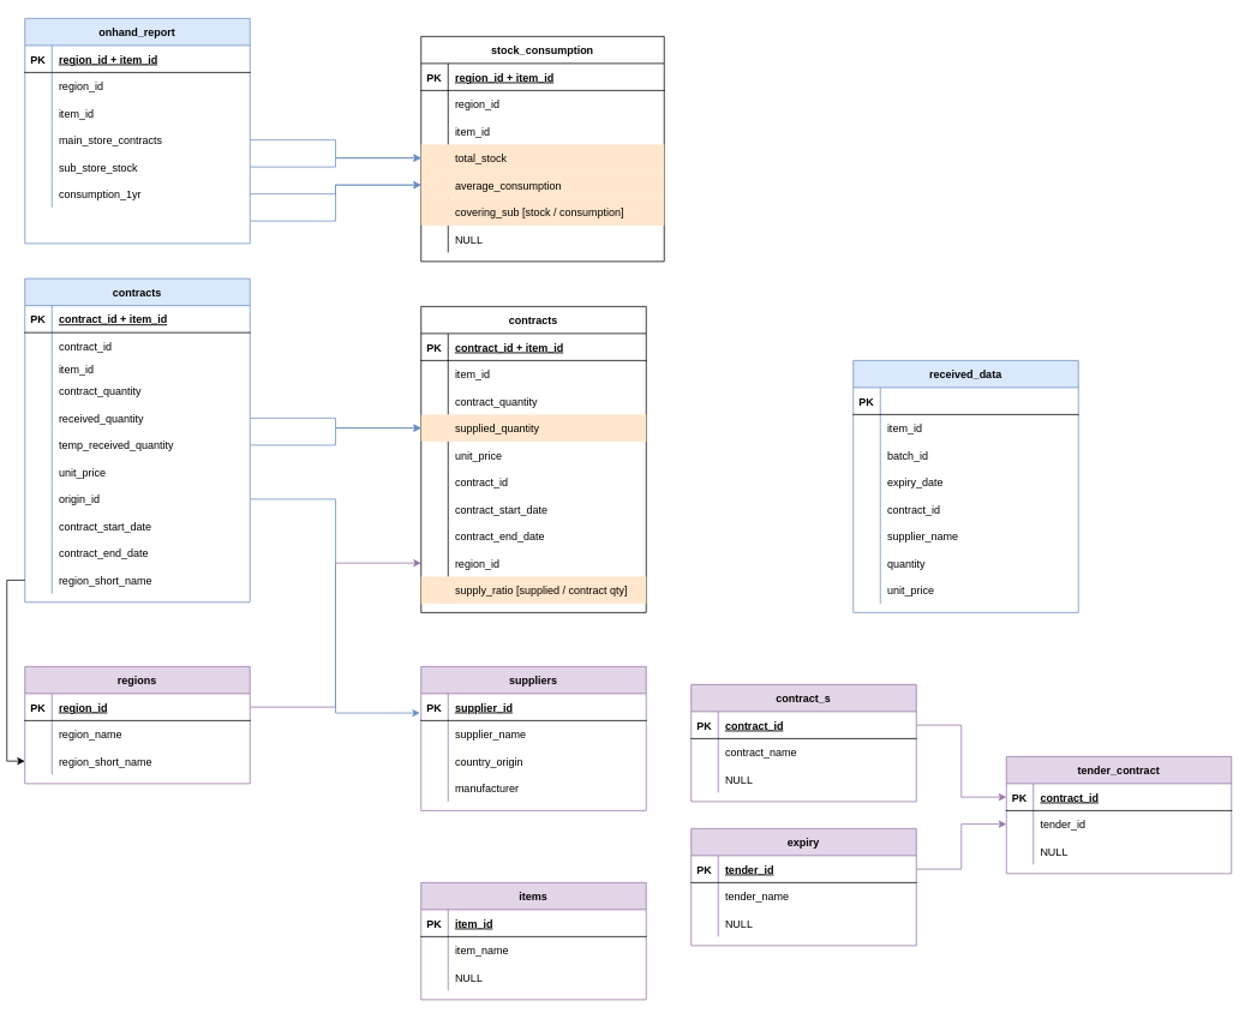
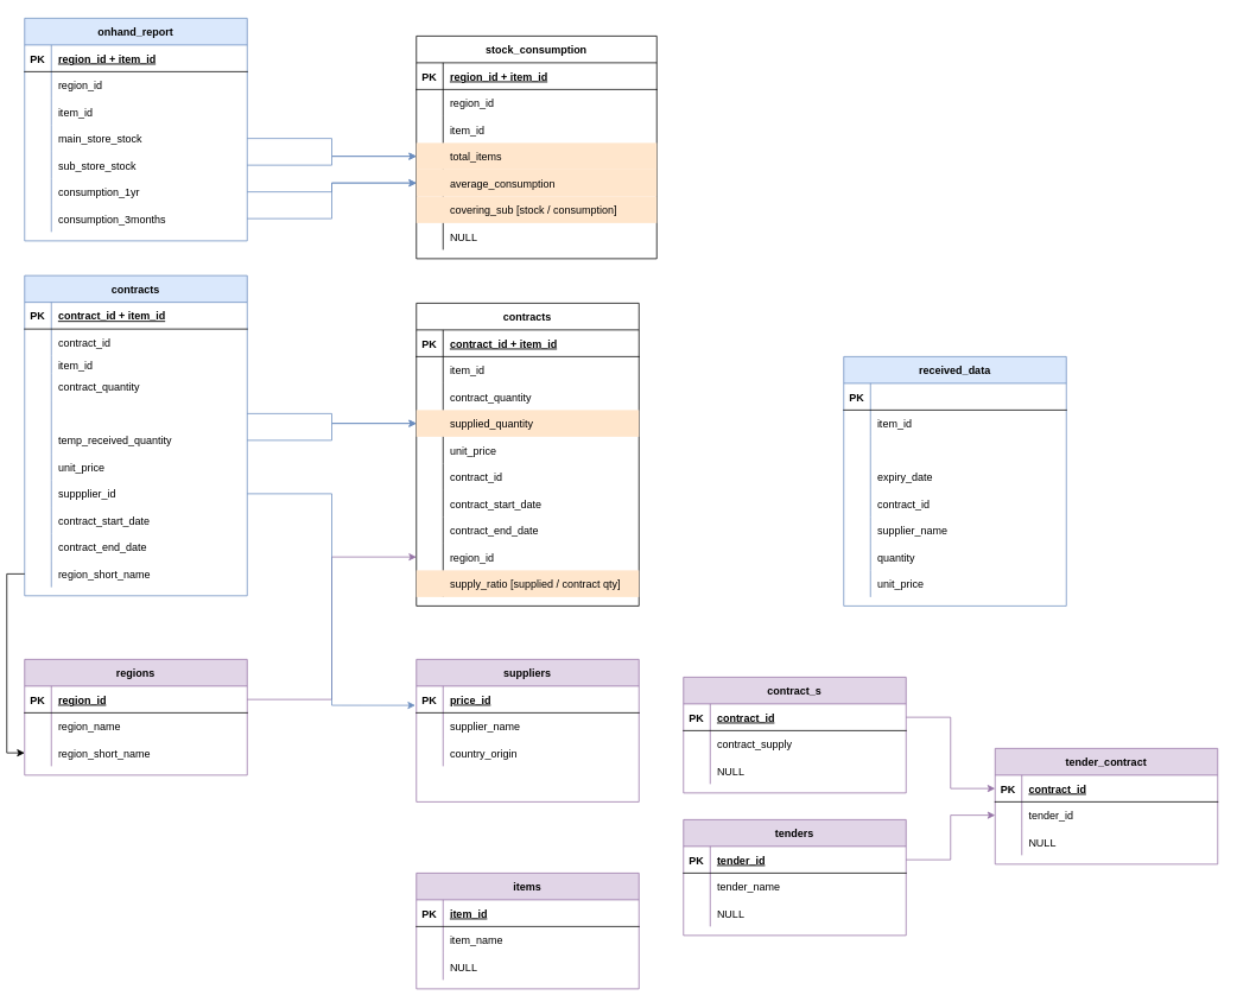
- <mxCell id="48" value="main_store_contracts" style="shape=partialRectangle;overflow=hidden;connectable=0;fillColor=none;top=0;left=0;bottom=0;right=0;align=left;spacingLeft=6;" parent="46" vertex="1"><mxGeometry x="30" width="220" height="30" as="geometry"><mxRectangle width="220" height="30" as="alternateBounds" /></mxGeometry></mxCell>
+ <mxCell id="48" value="main_store_stock" style="shape=partialRectangle;overflow=hidden;connectable=0;fillColor=none;top=0;left=0;bottom=0;right=0;align=left;spacingLeft=6;" parent="46" vertex="1"><mxGeometry x="30" width="220" height="30" as="geometry"><mxRectangle width="220" height="30" as="alternateBounds" /></mxGeometry></mxCell>
- <mxCell id="114" value="total_stock" style="shape=partialRectangle;overflow=hidden;connectable=0;fillColor=none;top=0;left=0;bottom=0;right=0;align=left;spacingLeft=6;" parent="112" vertex="1"><mxGeometry x="30" width="240" height="30" as="geometry"><mxRectangle width="240" height="30" as="alternateBounds" /></mxGeometry></mxCell>
+ <mxCell id="114" value="total_items" style="shape=partialRectangle;overflow=hidden;connectable=0;fillColor=none;top=0;left=0;bottom=0;right=0;align=left;spacingLeft=6;" parent="112" vertex="1"><mxGeometry x="30" width="240" height="30" as="geometry"><mxRectangle width="240" height="30" as="alternateBounds" /></mxGeometry></mxCell>
+ <mxCell id="57" value="consumption_3months" style="shape=partialRectangle;overflow=hidden;connectable=0;fillColor=none;top=0;left=0;bottom=0;right=0;align=left;spacingLeft=6;" parent="55" vertex="1"><mxGeometry x="30" width="220" height="30" as="geometry"><mxRectangle width="220" height="30" as="alternateBounds" /></mxGeometry></mxCell>
- <mxCell id="17" value="received_quantity" style="shape=partialRectangle;overflow=hidden;connectable=0;fillColor=none;top=0;left=0;bottom=0;right=0;align=left;spacingLeft=6;" parent="15" vertex="1"><mxGeometry x="30" width="220" height="30" as="geometry"><mxRectangle width="220" height="30" as="alternateBounds" /></mxGeometry></mxCell>
- <mxCell id="66" value="batch_id" style="shape=partialRectangle;overflow=hidden;connectable=0;fillColor=none;top=0;left=0;bottom=0;right=0;align=left;spacingLeft=6;" parent="64" vertex="1"><mxGeometry x="30" width="220" height="30" as="geometry"><mxRectangle width="220" height="30" as="alternateBounds" /></mxGeometry></mxCell>
- <mxCell id="26" value="origin_id" style="shape=partialRectangle;overflow=hidden;connectable=0;fillColor=none;top=0;left=0;bottom=0;right=0;align=left;spacingLeft=6;" parent="24" vertex="1"><mxGeometry x="30" width="220" height="30" as="geometry"><mxRectangle width="220" height="30" as="alternateBounds" /></mxGeometry></mxCell>
+ <mxCell id="26" value="suppplier_id" style="shape=partialRectangle;overflow=hidden;connectable=0;fillColor=none;top=0;left=0;bottom=0;right=0;align=left;spacingLeft=6;" parent="24" vertex="1"><mxGeometry x="30" width="220" height="30" as="geometry"><mxRectangle width="220" height="30" as="alternateBounds" /></mxGeometry></mxCell>
- <mxCell id="161" value="supplier_id" style="shape=partialRectangle;overflow=hidden;connectable=0;fillColor=none;top=0;left=0;bottom=0;right=0;align=left;spacingLeft=6;fontStyle=5;" parent="159" vertex="1"><mxGeometry x="30" width="220" height="30" as="geometry"><mxRectangle width="220" height="30" as="alternateBounds" /></mxGeometry></mxCell>
+ <mxCell id="161" value="price_id" style="shape=partialRectangle;overflow=hidden;connectable=0;fillColor=none;top=0;left=0;bottom=0;right=0;align=left;spacingLeft=6;fontStyle=5;" parent="159" vertex="1"><mxGeometry x="30" width="220" height="30" as="geometry"><mxRectangle width="220" height="30" as="alternateBounds" /></mxGeometry></mxCell>
- <mxCell id="144" value="contract_name" style="shape=partialRectangle;overflow=hidden;connectable=0;fillColor=none;top=0;left=0;bottom=0;right=0;align=left;spacingLeft=6;" parent="142" vertex="1"><mxGeometry x="30" width="220" height="30" as="geometry"><mxRectangle width="220" height="30" as="alternateBounds" /></mxGeometry></mxCell>
+ <mxCell id="144" value="contract_supply" style="shape=partialRectangle;overflow=hidden;connectable=0;fillColor=none;top=0;left=0;bottom=0;right=0;align=left;spacingLeft=6;" parent="142" vertex="1"><mxGeometry x="30" width="220" height="30" as="geometry"><mxRectangle width="220" height="30" as="alternateBounds" /></mxGeometry></mxCell>
- <mxCell id="170" value="manufacturer" style="shape=partialRectangle;overflow=hidden;connectable=0;fillColor=none;top=0;left=0;bottom=0;right=0;align=left;spacingLeft=6;" parent="168" vertex="1"><mxGeometry x="30" width="220" height="30" as="geometry"><mxRectangle width="220" height="30" as="alternateBounds" /></mxGeometry></mxCell>
- <mxCell id="128" value="expiry" style="shape=table;startSize=30;container=1;collapsible=1;childLayout=tableLayout;fixedRows=1;rowLines=0;fontStyle=1;align=center;resizeLast=1;fillColor=#e1d5e7;strokeColor=#9673a6;" parent="1" vertex="1"><mxGeometry x="760" y="920" width="250" height="130" as="geometry" /></mxCell>
+ <mxCell id="128" value="tenders" style="shape=table;startSize=30;container=1;collapsible=1;childLayout=tableLayout;fixedRows=1;rowLines=0;fontStyle=1;align=center;resizeLast=1;fillColor=#e1d5e7;strokeColor=#9673a6;" parent="1" vertex="1"><mxGeometry x="760" y="920" width="250" height="130" as="geometry" /></mxCell>
